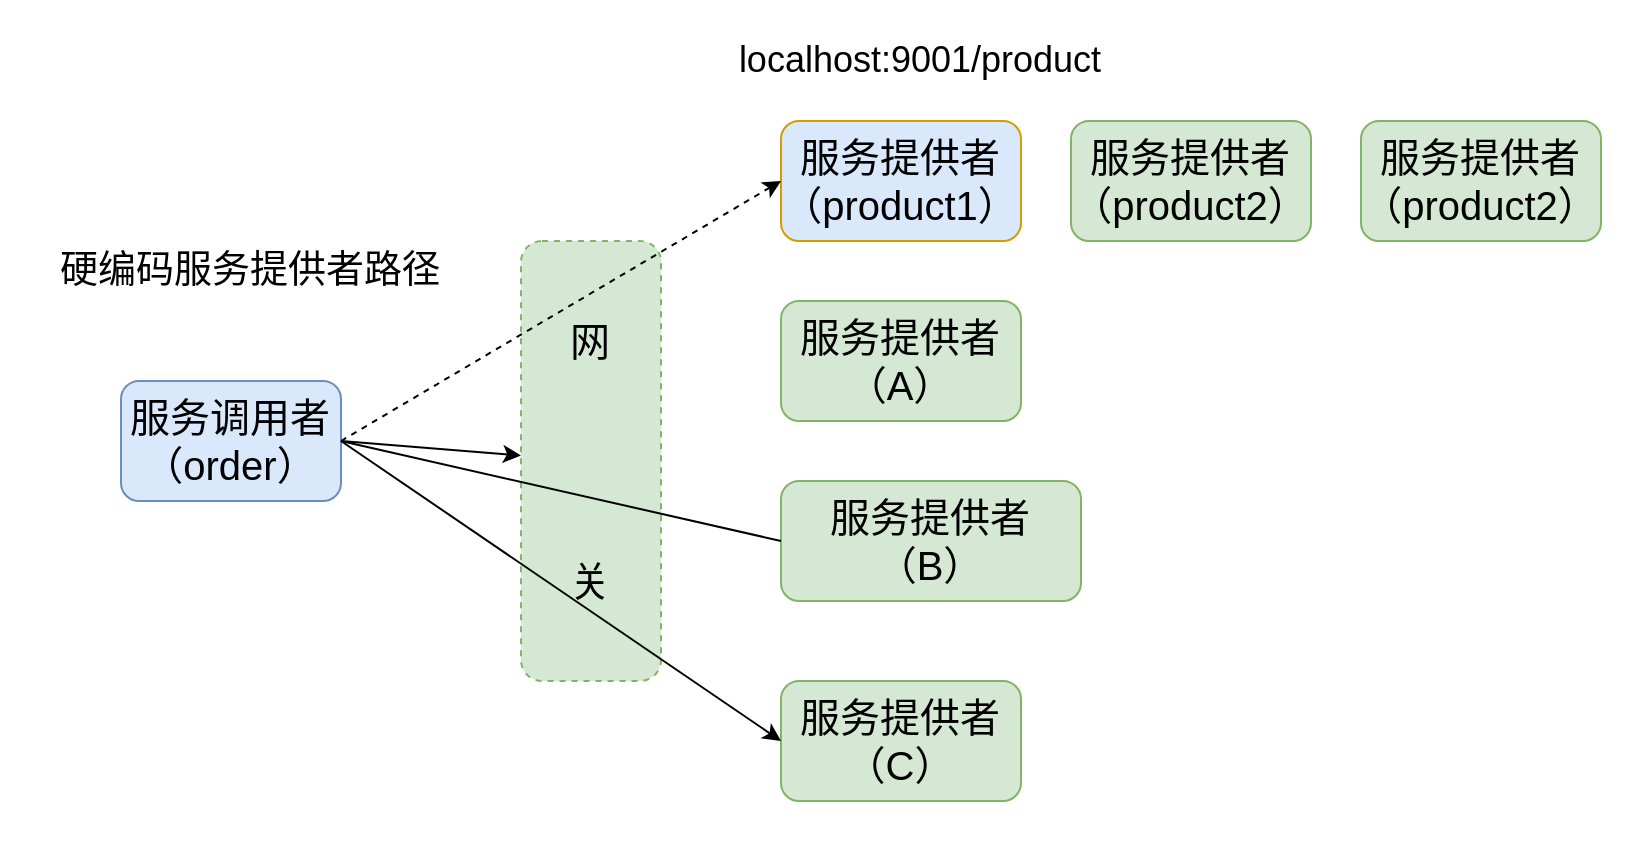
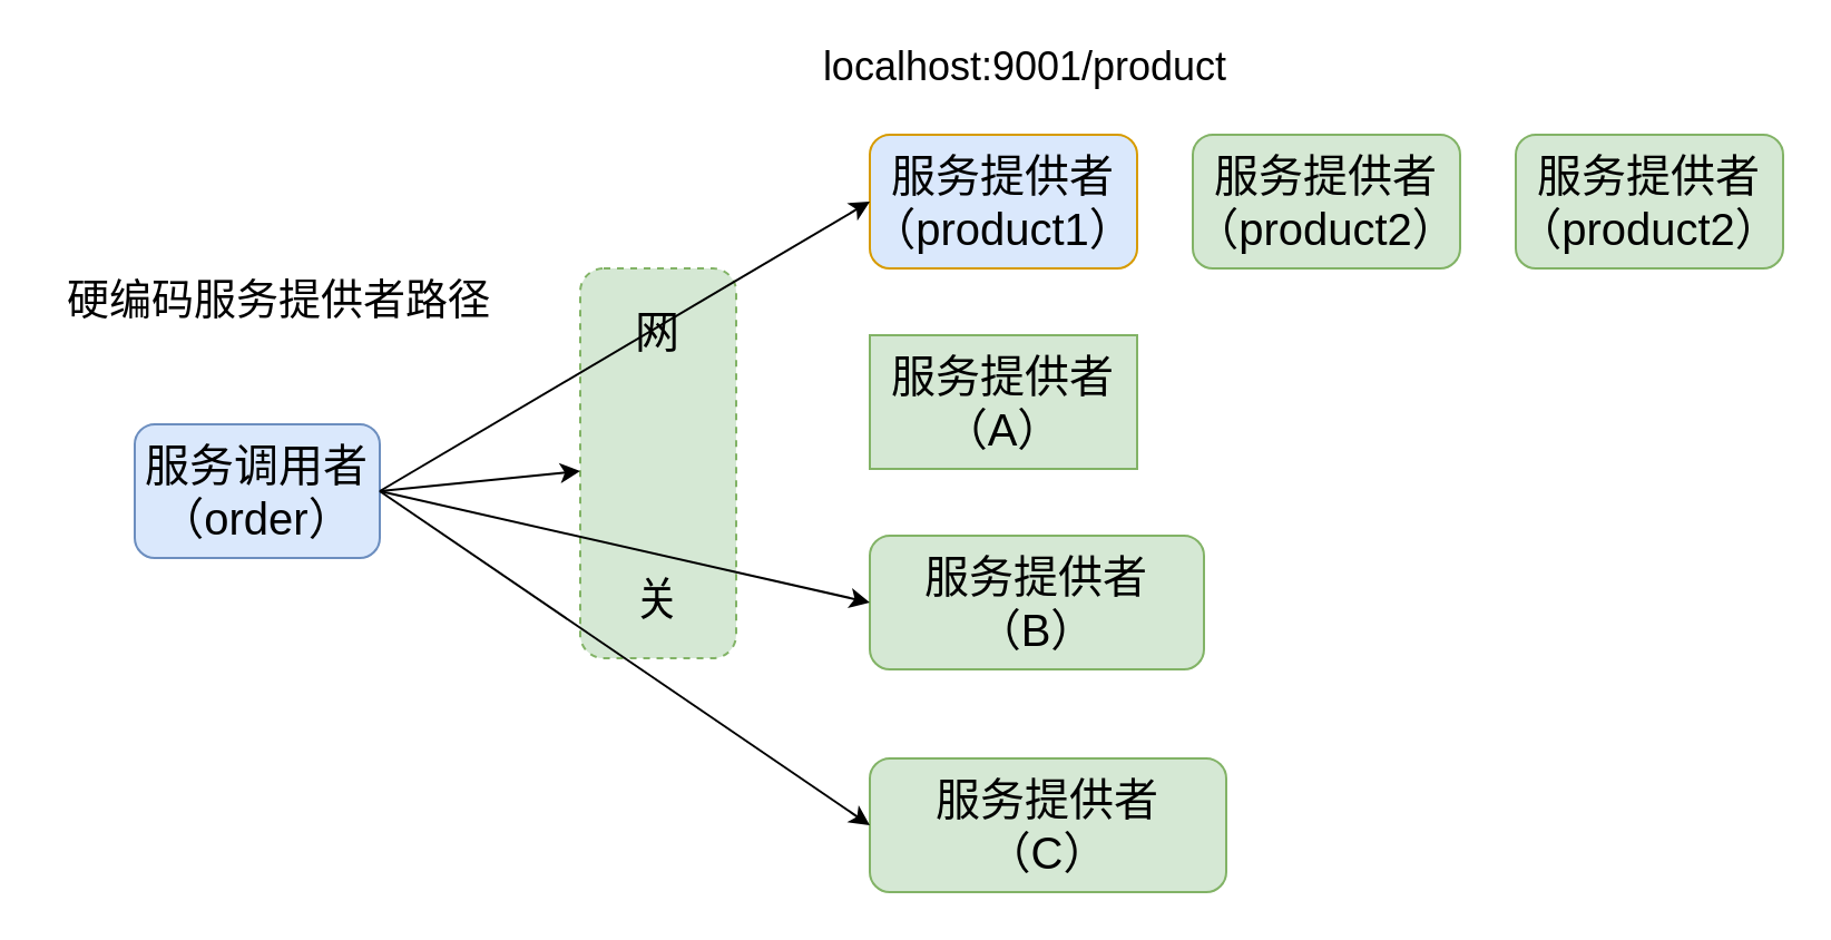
- <mxCell id="6" value="" style="endArrow=classic;html=1;exitX=1;exitY=0.5;exitDx=0;exitDy=0;entryX=0;entryY=0.5;entryDx=0;entryDy=0;dashed=1;" edge="1" parent="1" source="3" target="4"><mxGeometry width="50" height="50" relative="1" as="geometry"><mxPoint x="400" y="250" as="sourcePoint" /><mxPoint x="450" y="200" as="targetPoint" /></mxGeometry></mxCell>
+ <mxCell id="6" value="" style="endArrow=classic;html=1;exitX=1;exitY=0.5;exitDx=0;exitDy=0;entryX=0;entryY=0.5;entryDx=0;entryDy=0;" edge="1" parent="1" source="3" target="4"><mxGeometry width="50" height="50" relative="1" as="geometry"><mxPoint x="400" y="250" as="sourcePoint" /><mxPoint x="450" y="200" as="targetPoint" /></mxGeometry></mxCell>
- <mxCell id="7" value="服务提供者&lt;br style=&quot;font-size: 20px;&quot;&gt;（A）" style="rounded=1;whiteSpace=wrap;html=1;fontSize=20;fillColor=#d5e8d4;strokeColor=#82b366;" vertex="1" parent="1"><mxGeometry x="390" y="150" width="120" height="60" as="geometry" /></mxCell>
+ <mxCell id="7" value="服务提供者&lt;br style=&quot;font-size: 20px;&quot;&gt;（A）" style="whiteSpace=wrap;html=1;fontSize=20;fillColor=#d5e8d4;strokeColor=#82b366;rounded=0;" vertex="1" parent="1"><mxGeometry x="390" y="150" width="120" height="60" as="geometry" /></mxCell>
- <mxCell id="2" value="网&lt;br&gt;&lt;br&gt;&lt;br&gt;&lt;br&gt;&lt;br&gt;关" style="rounded=1;whiteSpace=wrap;html=1;dashed=1;fontSize=20;fillColor=#d5e8d4;strokeColor=#82b366;" vertex="1" parent="1"><mxGeometry x="260" y="120" width="70" height="220" as="geometry" /></mxCell>
+ <mxCell id="2" value="网&lt;br&gt;&lt;br&gt;&lt;br&gt;&lt;br&gt;&lt;br&gt;关" style="rounded=1;whiteSpace=wrap;html=1;dashed=1;fontSize=20;fillColor=#d5e8d4;strokeColor=#82b366;" vertex="1" parent="1"><mxGeometry x="260" y="120" width="70" height="175" as="geometry" /></mxCell>
- <mxCell id="12" value="" style="endArrow=none;html=1;entryX=0;entryY=0.5;entryDx=0;entryDy=0;exitX=1;exitY=0.5;exitDx=0;exitDy=0;" edge="1" parent="1" source="3" target="8"><mxGeometry width="50" height="50" relative="1" as="geometry"><mxPoint x="250" y="220" as="sourcePoint" /><mxPoint x="450" y="200" as="targetPoint" /></mxGeometry></mxCell>
+ <mxCell id="12" value="" style="endArrow=classic;html=1;entryX=0;entryY=0.5;entryDx=0;entryDy=0;exitX=1;exitY=0.5;exitDx=0;exitDy=0;" edge="1" parent="1" source="3" target="8"><mxGeometry width="50" height="50" relative="1" as="geometry"><mxPoint x="250" y="220" as="sourcePoint" /><mxPoint x="450" y="200" as="targetPoint" /></mxGeometry></mxCell>
- <mxCell id="9" value="服务提供者&lt;br style=&quot;font-size: 20px;&quot;&gt;（C）" style="rounded=1;whiteSpace=wrap;html=1;fontSize=20;fillColor=#d5e8d4;strokeColor=#82b366;" vertex="1" parent="1"><mxGeometry x="390" y="340" width="120" height="60" as="geometry" /></mxCell>
+ <mxCell id="9" value="服务提供者&lt;br style=&quot;font-size: 20px;&quot;&gt;（C）" style="rounded=1;whiteSpace=wrap;html=1;fontSize=20;fillColor=#d5e8d4;strokeColor=#82b366;" vertex="1" parent="1"><mxGeometry x="390" y="340" width="160" height="60" as="geometry" /></mxCell>
